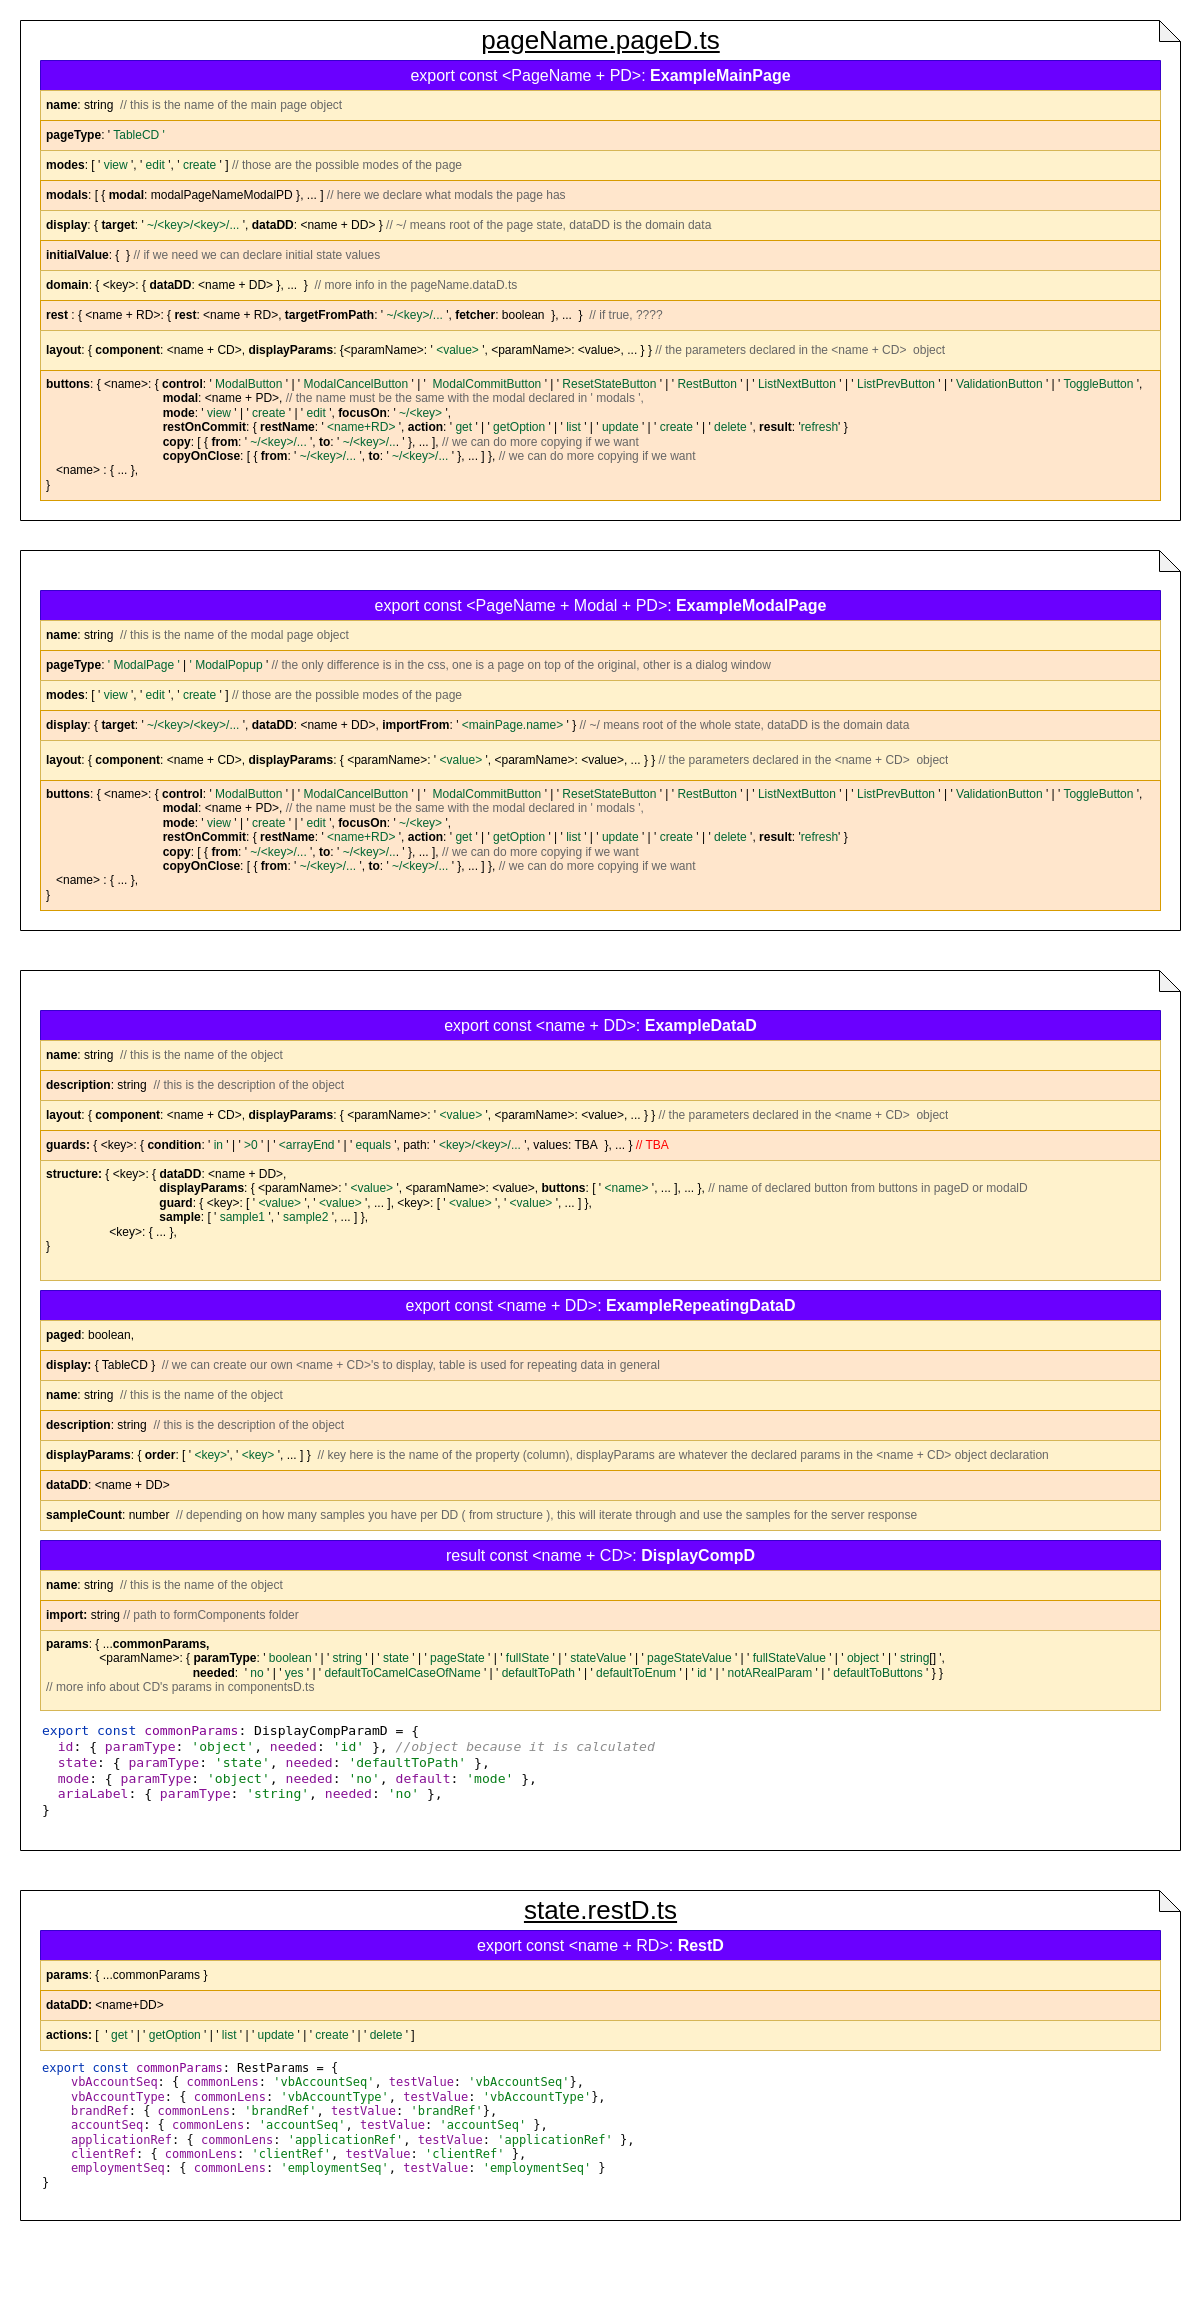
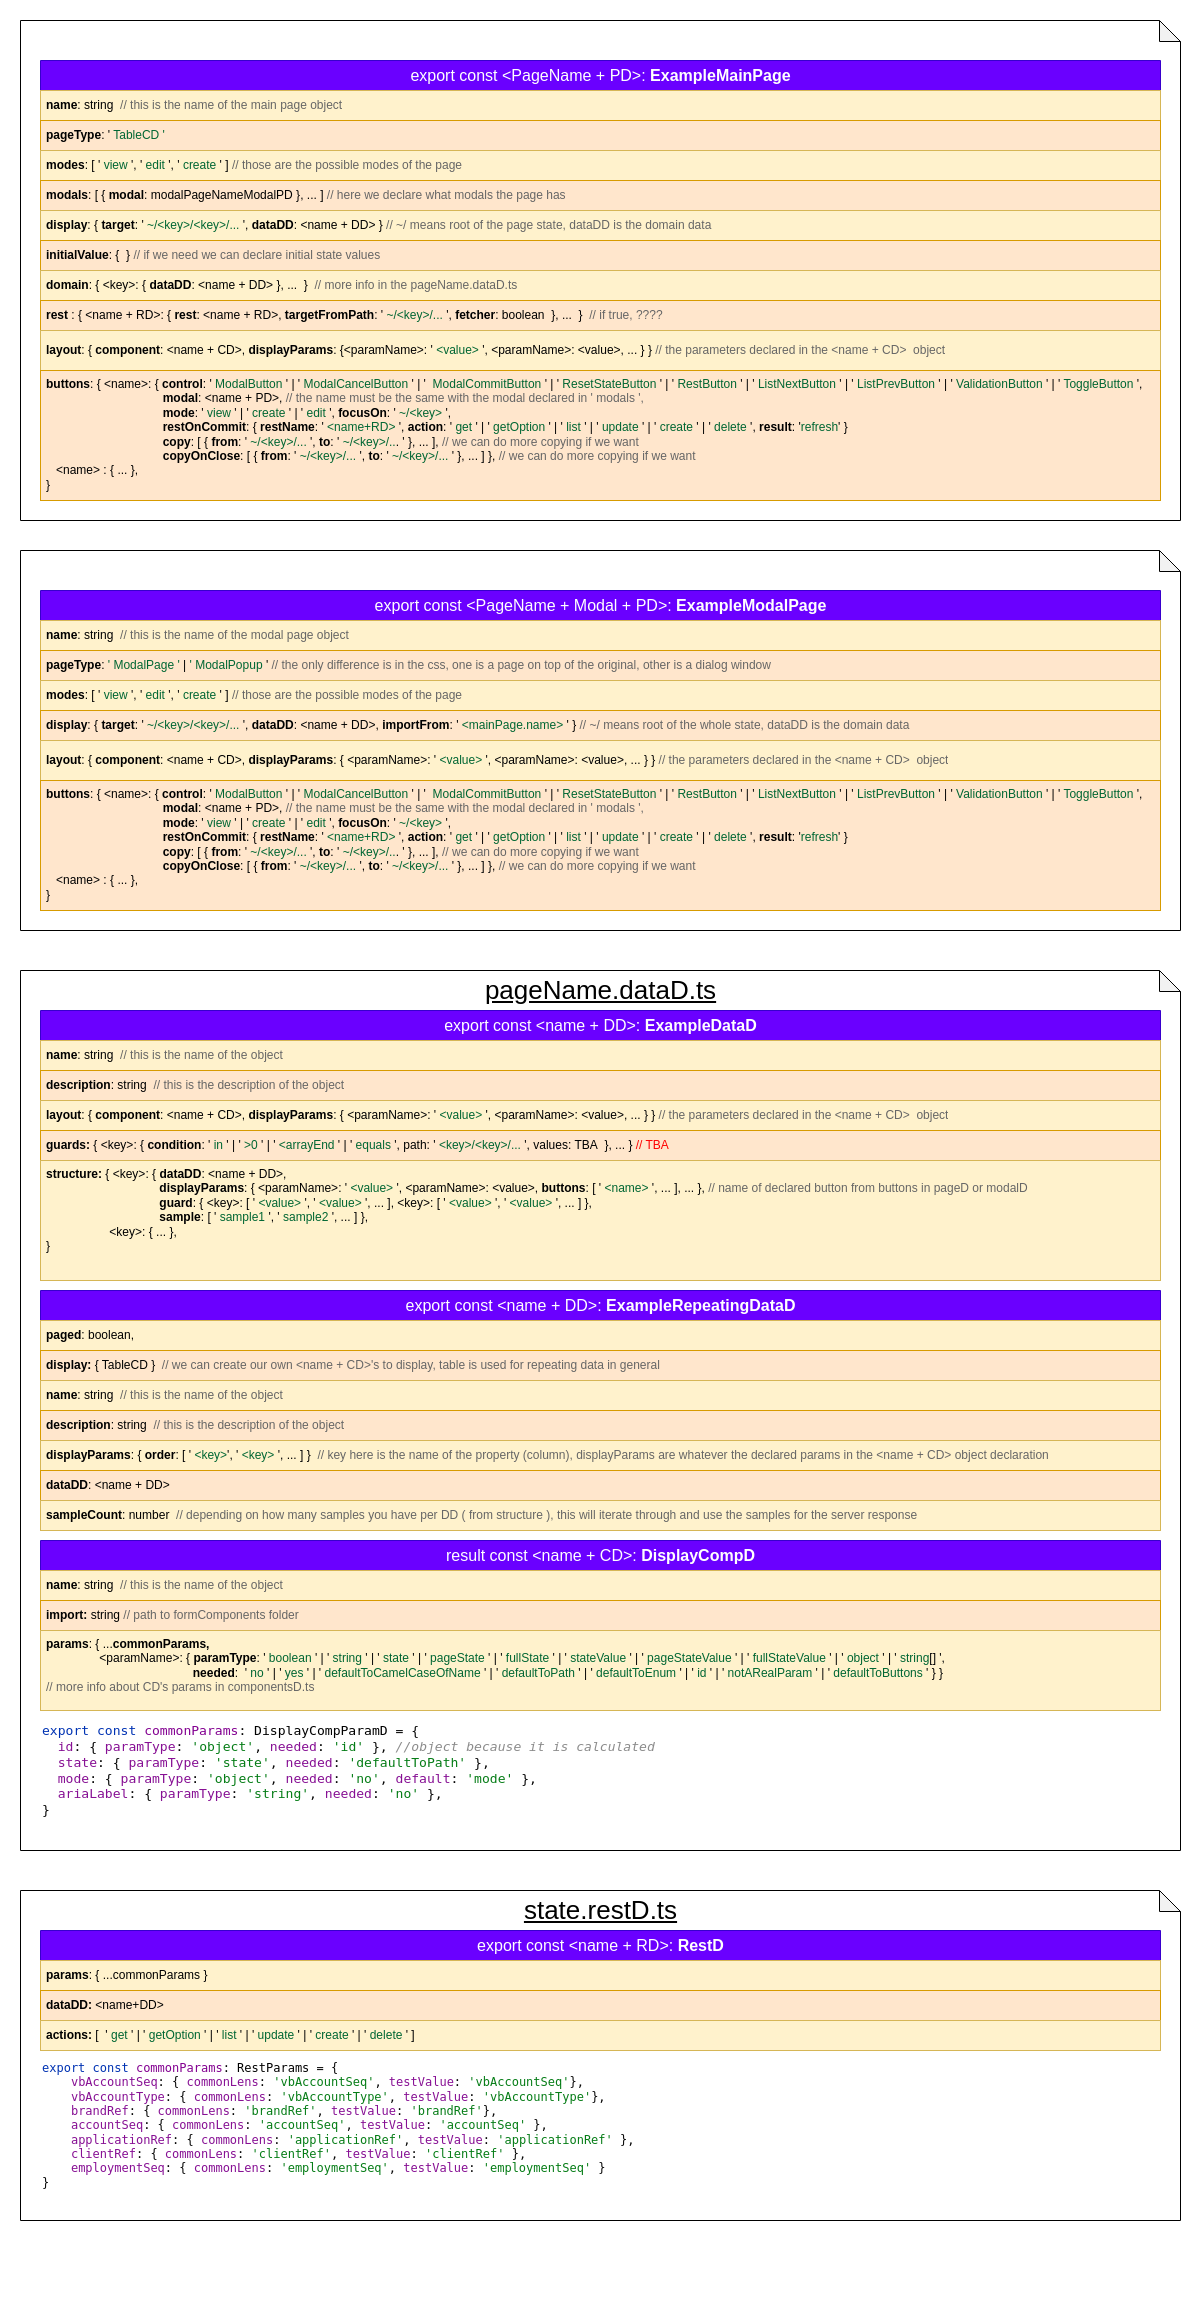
- <mxCell id="22" value="&lt;u&gt;pageName.pageD.ts&lt;/u&gt;" style="text;html=1;align=center;verticalAlign=middle;resizable=0;points=[];autosize=1;strokeColor=none;fillColor=none;fontSize=26;fontColor=#000000;" parent="1" vertex="1"><mxGeometry x="475" y="20" width="250" height="40" as="geometry" /></mxCell>
+ <mxCell id="30" value="&lt;u&gt;pageName.dataD.ts&lt;/u&gt;" style="text;html=1;align=center;verticalAlign=middle;resizable=0;points=[];autosize=1;strokeColor=none;fillColor=none;fontSize=26;fontColor=#000000;" parent="1" vertex="1"><mxGeometry x="475" y="970" width="250" height="40" as="geometry" /></mxCell>
